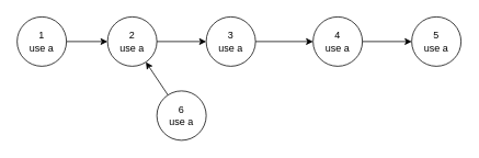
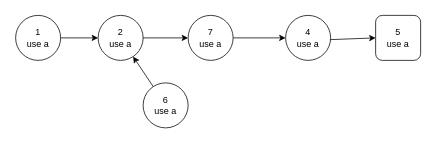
- <mxCell id="8" value="3&lt;br&gt;use a" style="ellipse;whiteSpace=wrap;html=1;" parent="1" vertex="1"><mxGeometry x="250" y="20" width="60" height="60" as="geometry" /></mxCell>
+ <mxCell id="8" value="7&lt;br&gt;use a" style="ellipse;whiteSpace=wrap;html=1;" parent="1" vertex="1"><mxGeometry x="250" y="20" width="60" height="60" as="geometry" /></mxCell>
- <mxCell id="3" value="5&lt;br&gt;use a" style="ellipse;whiteSpace=wrap;html=1;" parent="1" vertex="1"><mxGeometry x="500" y="20" width="60" height="60" as="geometry" /></mxCell>
+ <mxCell id="3" value="5&lt;br&gt;use a" style="whiteSpace=wrap;html=1;rounded=1;" parent="1" vertex="1"><mxGeometry x="500" y="20" width="60" height="60" as="geometry" /></mxCell>
